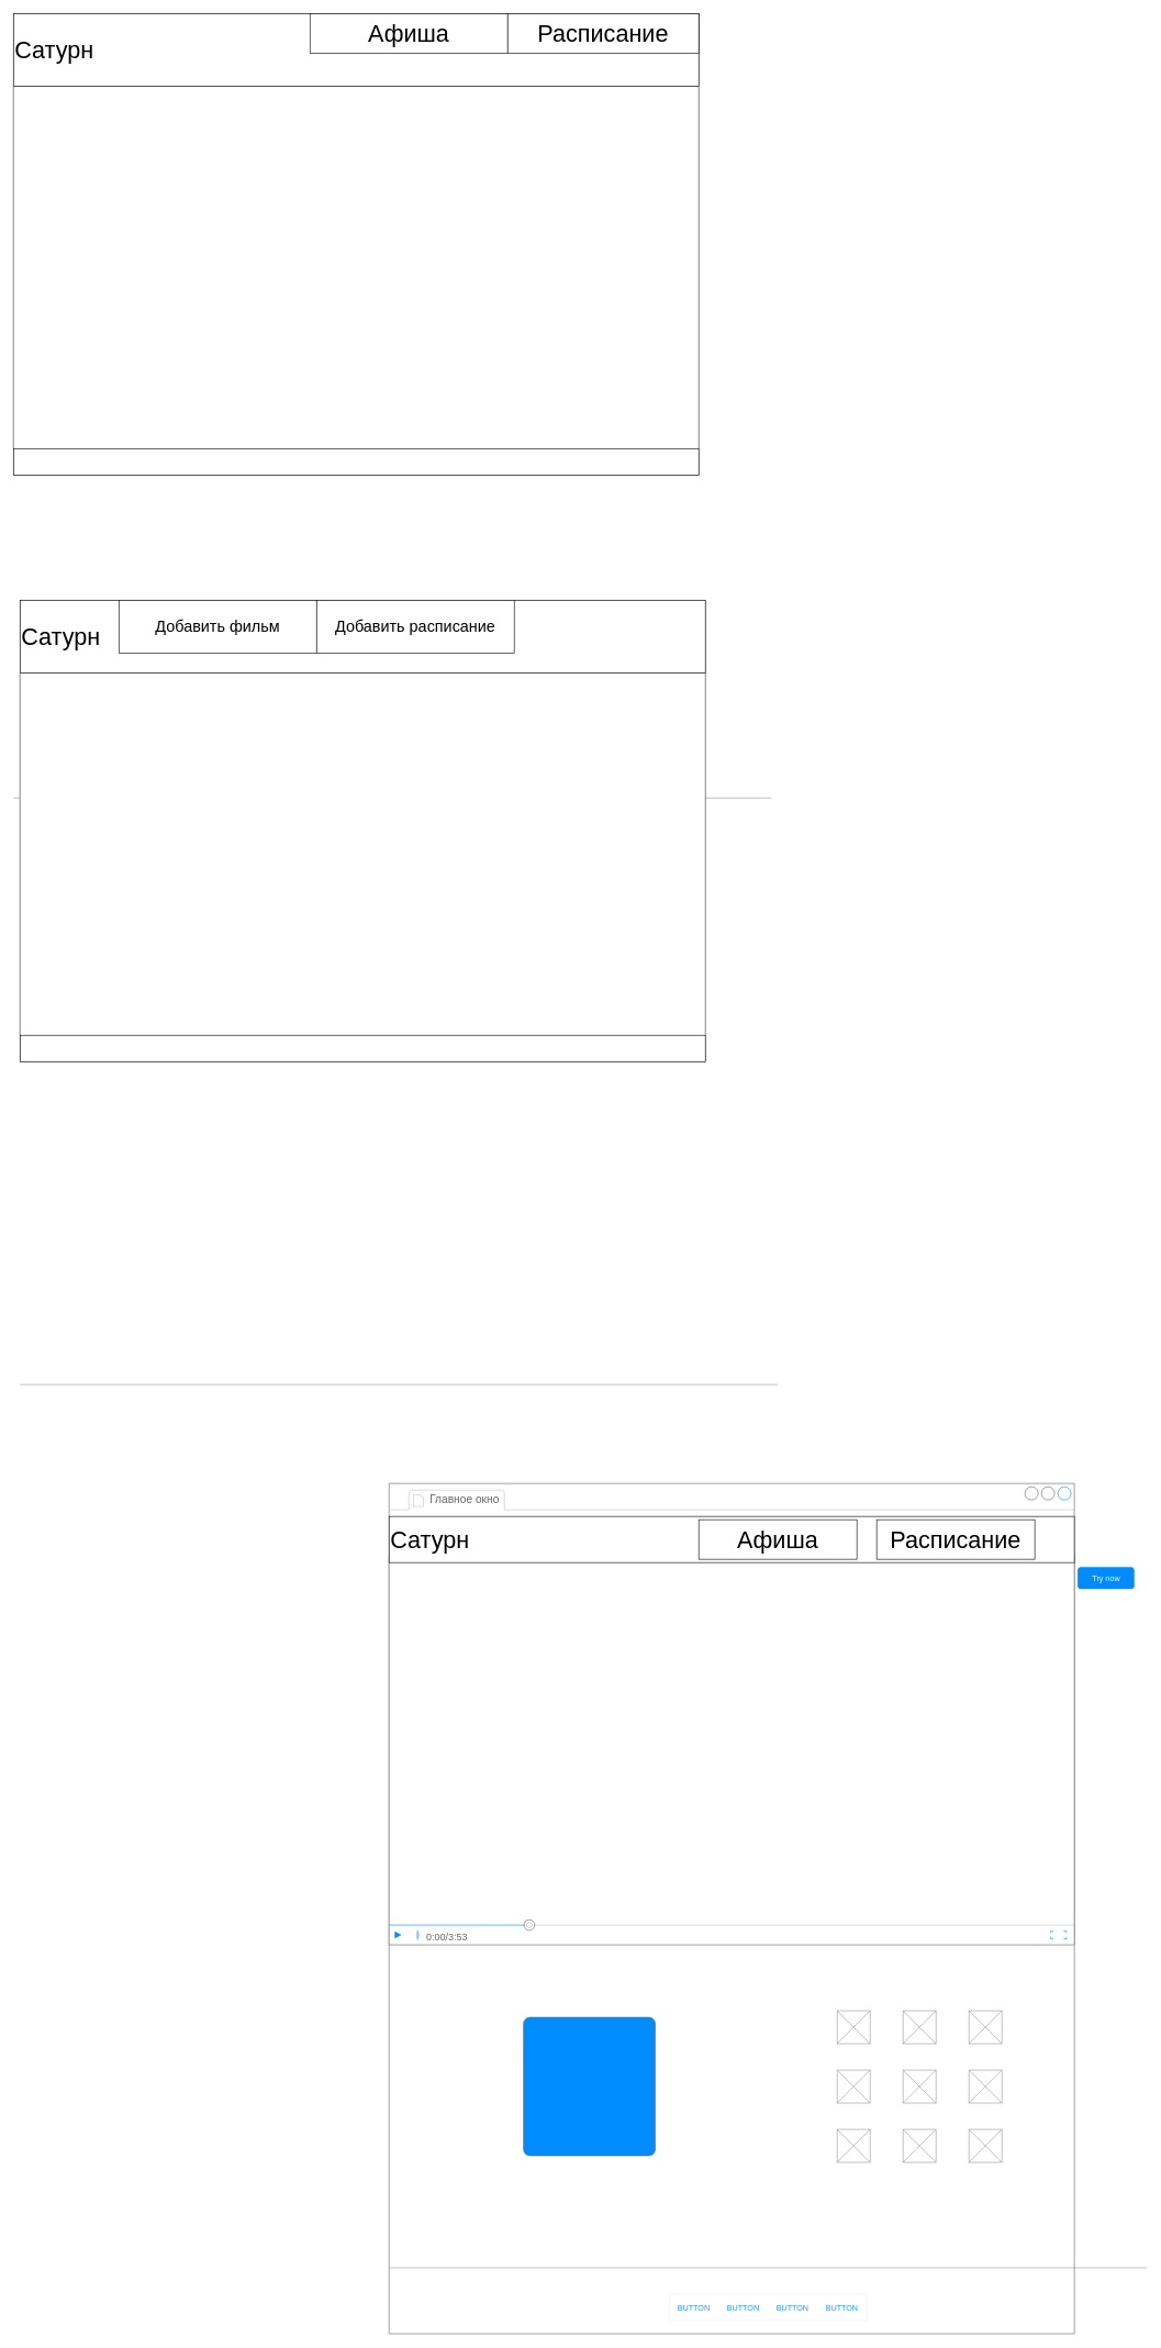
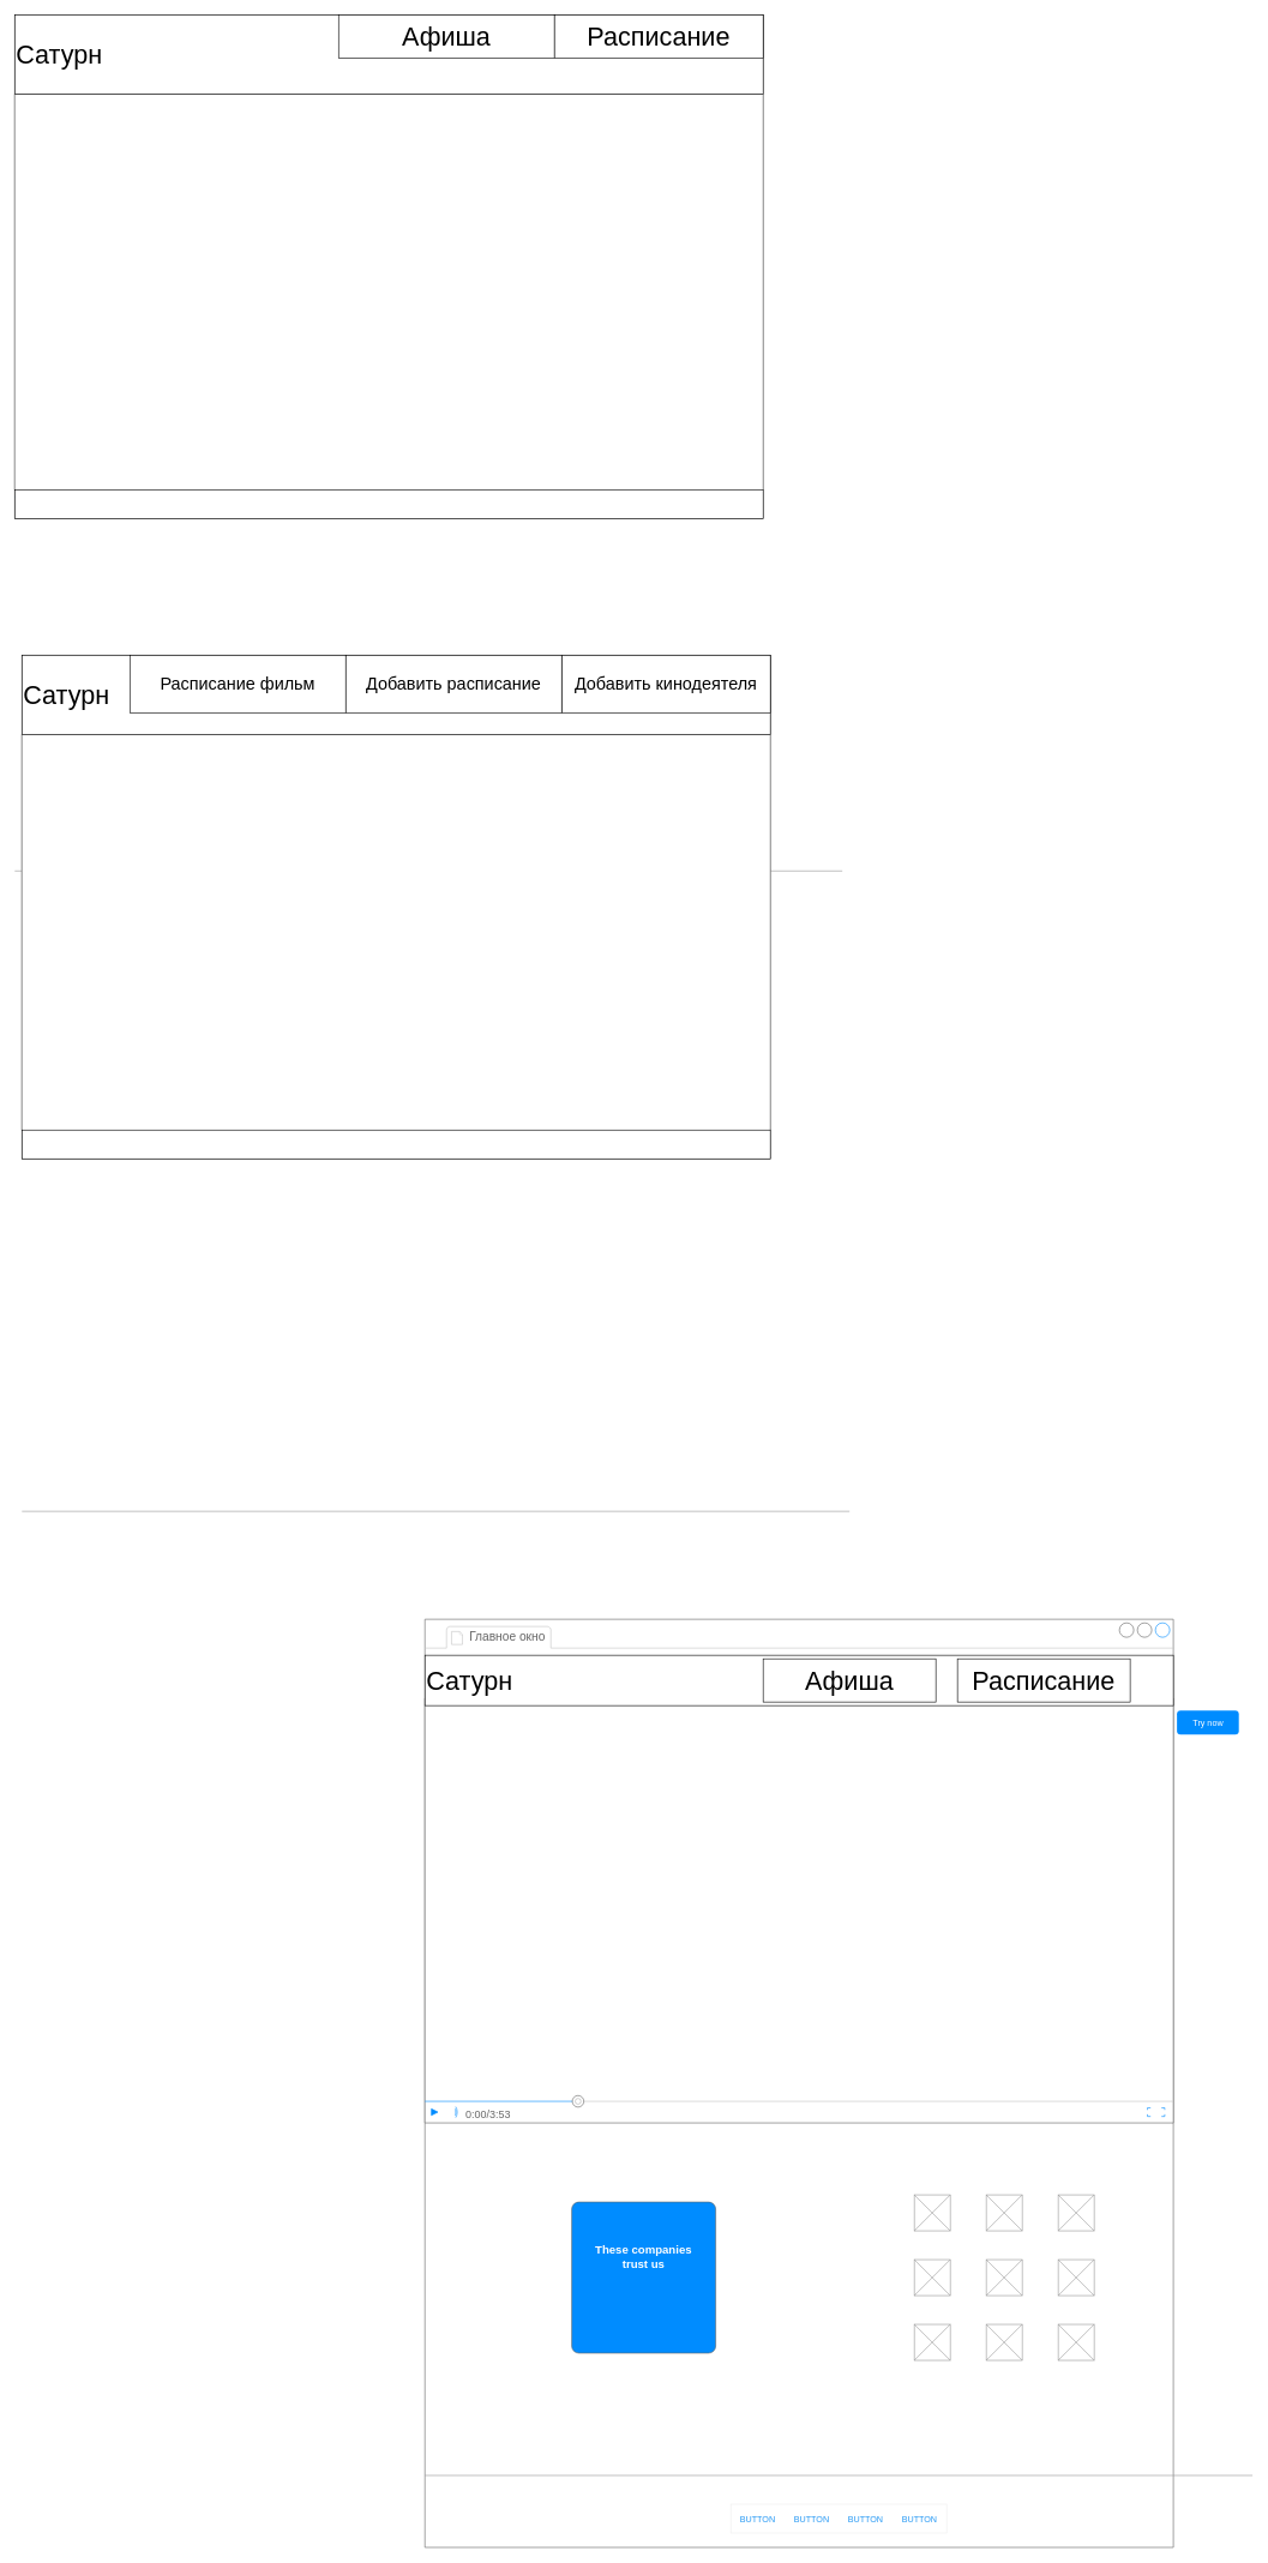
- <mxCell id="45" value="&lt;font style=&quot;font-size: 24px;&quot;&gt;Добавить фильм&lt;/font&gt;" style="rounded=0;whiteSpace=wrap;html=1;fillColor=light-dark(#FFFFFF,#4D4D4D);fillStyle=auto;" vertex="1" parent="38"><mxGeometry x="150" width="300" height="80" as="geometry" /></mxCell>
+ <mxCell id="45" value="&lt;font style=&quot;font-size: 24px;&quot;&gt;Расписание фильм&lt;/font&gt;" style="rounded=0;whiteSpace=wrap;html=1;fillColor=light-dark(#FFFFFF,#4D4D4D);fillStyle=auto;" vertex="1" parent="38"><mxGeometry x="150" width="300" height="80" as="geometry" /></mxCell>
+ <mxCell id="43" value="&lt;font style=&quot;font-size: 24px;&quot;&gt;Добавить кинодеятеля&lt;/font&gt;" style="rounded=0;whiteSpace=wrap;html=1;fillColor=light-dark(#FFFFFF,#4D4D4D);fillStyle=auto;" vertex="1" parent="38"><mxGeometry x="750" width="290" height="80" as="geometry" /></mxCell>
+ <mxCell id="24" value="These companies&lt;br&gt;trust us" style="strokeWidth=1;shadow=0;dashed=0;align=center;html=1;shape=mxgraph.mockup.anchor;fontSize=16;fontColor=#ffffff;fontStyle=1;whiteSpace=wrap;" vertex="1" parent="23"><mxGeometry y="33.6" width="200" height="84" as="geometry" /></mxCell>
